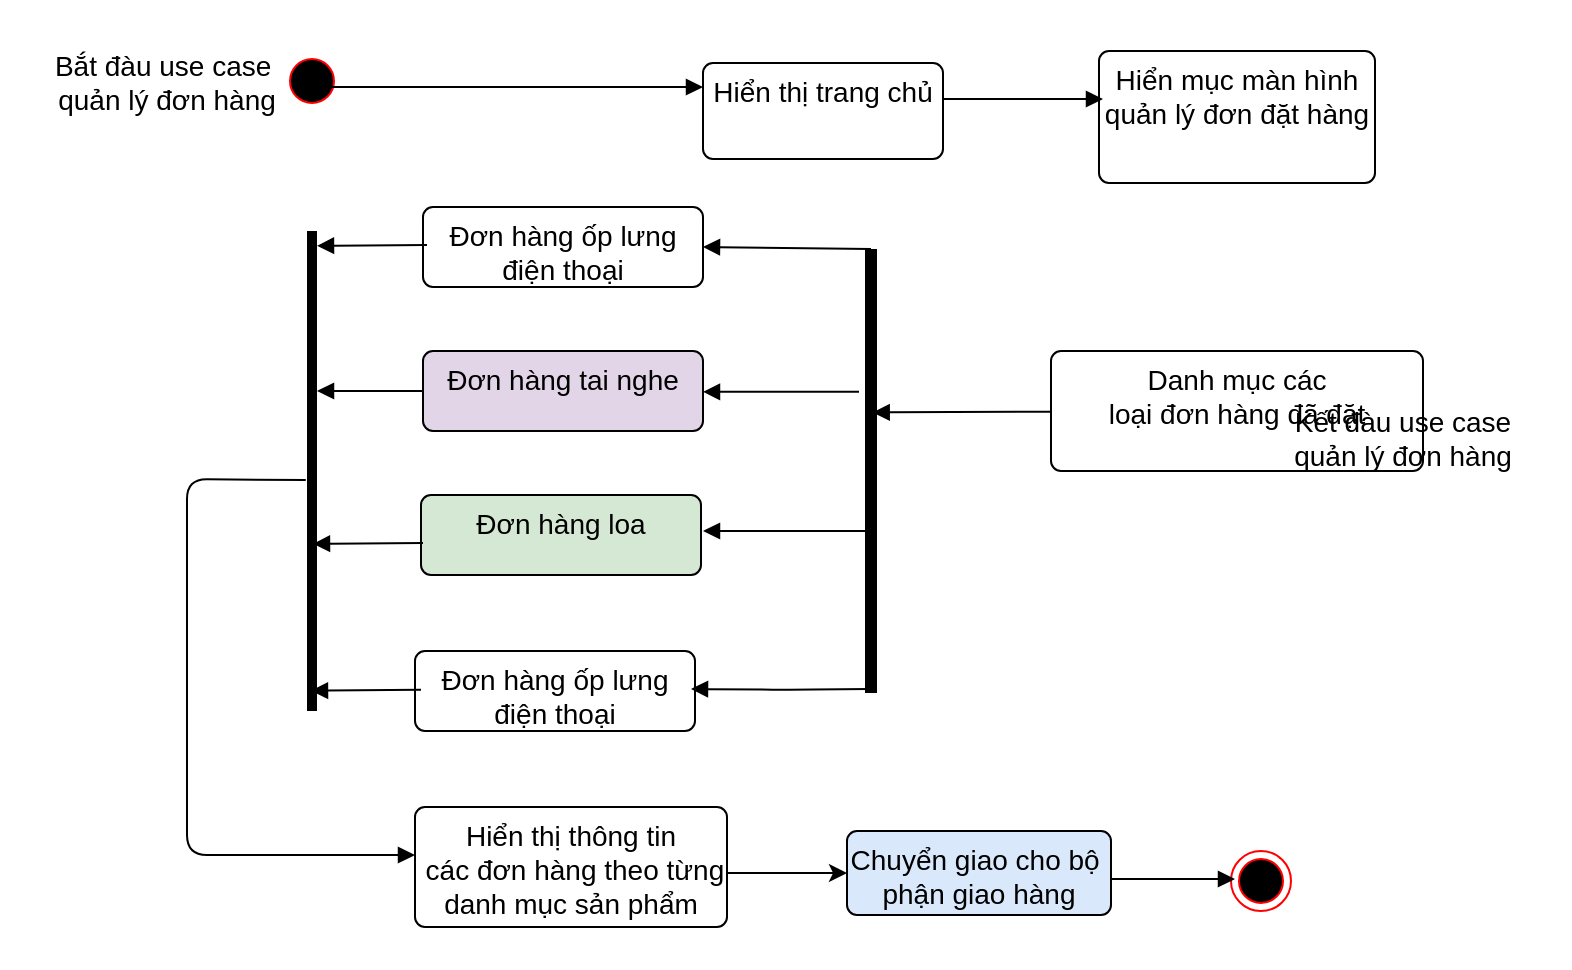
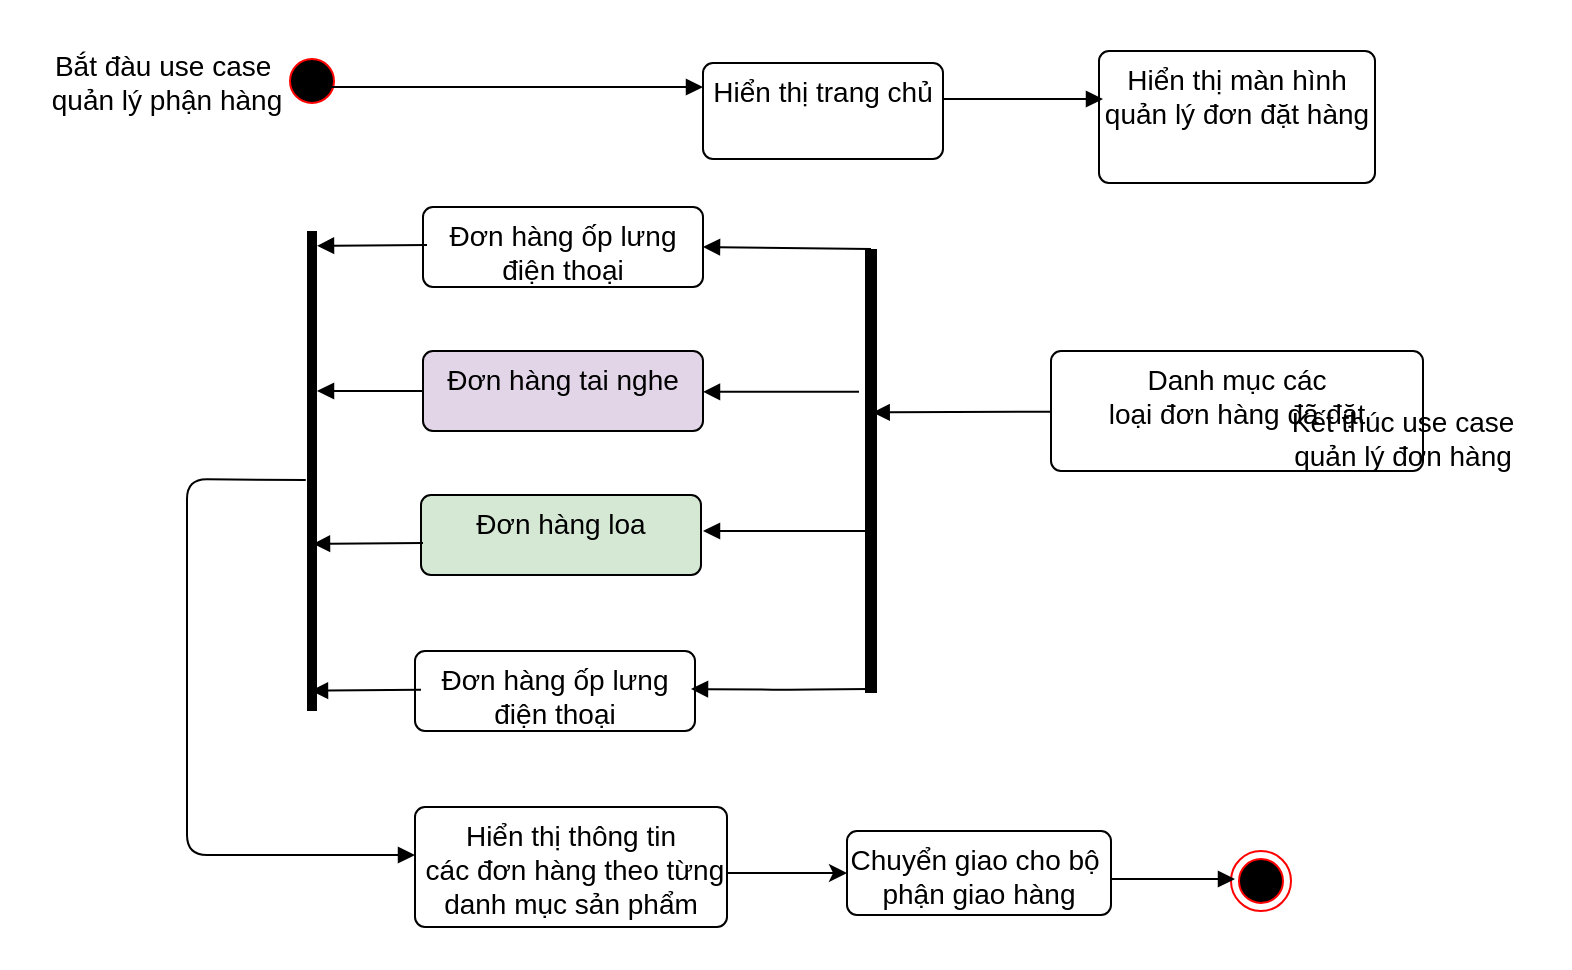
- <mxCell id="30" value="&lt;font style=&quot;font-size: 14px&quot;&gt;Bắt đàu&amp;nbsp;use case&amp;nbsp;&lt;br&gt;quản lý đơn hàng&lt;/font&gt;" style="text;html=1;align=center;verticalAlign=middle;resizable=0;points=[];autosize=1;" vertex="1" parent="1"><mxGeometry x="20" y="20" width="126" height="42" as="geometry" /></mxCell>
+ <mxCell id="30" value="&lt;font style=&quot;font-size: 14px&quot;&gt;Bắt đàu&amp;nbsp;use case&amp;nbsp;&lt;br&gt;quản lý phận hàng&lt;/font&gt;" style="text;html=1;align=center;verticalAlign=middle;resizable=0;points=[];autosize=1;" vertex="1" parent="1"><mxGeometry x="20" y="20" width="126" height="42" as="geometry" /></mxCell>
- <mxCell id="4" value="&lt;font style=&quot;font-size: 14px&quot;&gt;Hiển mục màn hình &lt;br&gt;quản lý đơn đặt hàng&lt;/font&gt;" style="html=1;align=center;verticalAlign=top;rounded=1;absoluteArcSize=1;arcSize=10;dashed=0;" vertex="1" parent="1"><mxGeometry x="549" y="25" width="138" height="66" as="geometry" /></mxCell>
+ <mxCell id="4" value="&lt;font style=&quot;font-size: 14px&quot;&gt;Hiển thị màn hình &lt;br&gt;quản lý đơn đặt hàng&lt;/font&gt;" style="html=1;align=center;verticalAlign=top;rounded=1;absoluteArcSize=1;arcSize=10;dashed=0;" vertex="1" parent="1"><mxGeometry x="549" y="25" width="138" height="66" as="geometry" /></mxCell>
- <mxCell id="28" value="&lt;font style=&quot;font-size: 14px&quot;&gt;Kết đàu use case &lt;br&gt;quản lý đơn hàng&lt;/font&gt;" style="text;html=1;align=center;verticalAlign=middle;resizable=0;points=[];autosize=1;" vertex="1" parent="1"><mxGeometry x="638" y="198" width="126" height="42" as="geometry" /></mxCell>
+ <mxCell id="28" value="&lt;font style=&quot;font-size: 14px&quot;&gt;Kết thúc use case &lt;br&gt;quản lý đơn hàng&lt;/font&gt;" style="text;html=1;align=center;verticalAlign=middle;resizable=0;points=[];autosize=1;" vertex="1" parent="1"><mxGeometry x="638" y="198" width="126" height="42" as="geometry" /></mxCell>
- <mxCell id="25" value="&lt;font style=&quot;font-size: 14px&quot;&gt;Chuyển giao cho bộ&amp;nbsp;&lt;br&gt;phận giao hàng&lt;/font&gt;" style="html=1;align=center;verticalAlign=top;rounded=1;absoluteArcSize=1;arcSize=10;dashed=0;fillColor=#dae8fc;" vertex="1" parent="1"><mxGeometry x="423" y="415" width="132" height="42" as="geometry" /></mxCell>
+ <mxCell id="25" value="&lt;font style=&quot;font-size: 14px&quot;&gt;Chuyển giao cho bộ&amp;nbsp;&lt;br&gt;phận giao hàng&lt;/font&gt;" style="html=1;align=center;verticalAlign=top;rounded=1;absoluteArcSize=1;arcSize=10;dashed=0;" vertex="1" parent="1"><mxGeometry x="423" y="415" width="132" height="42" as="geometry" /></mxCell>
